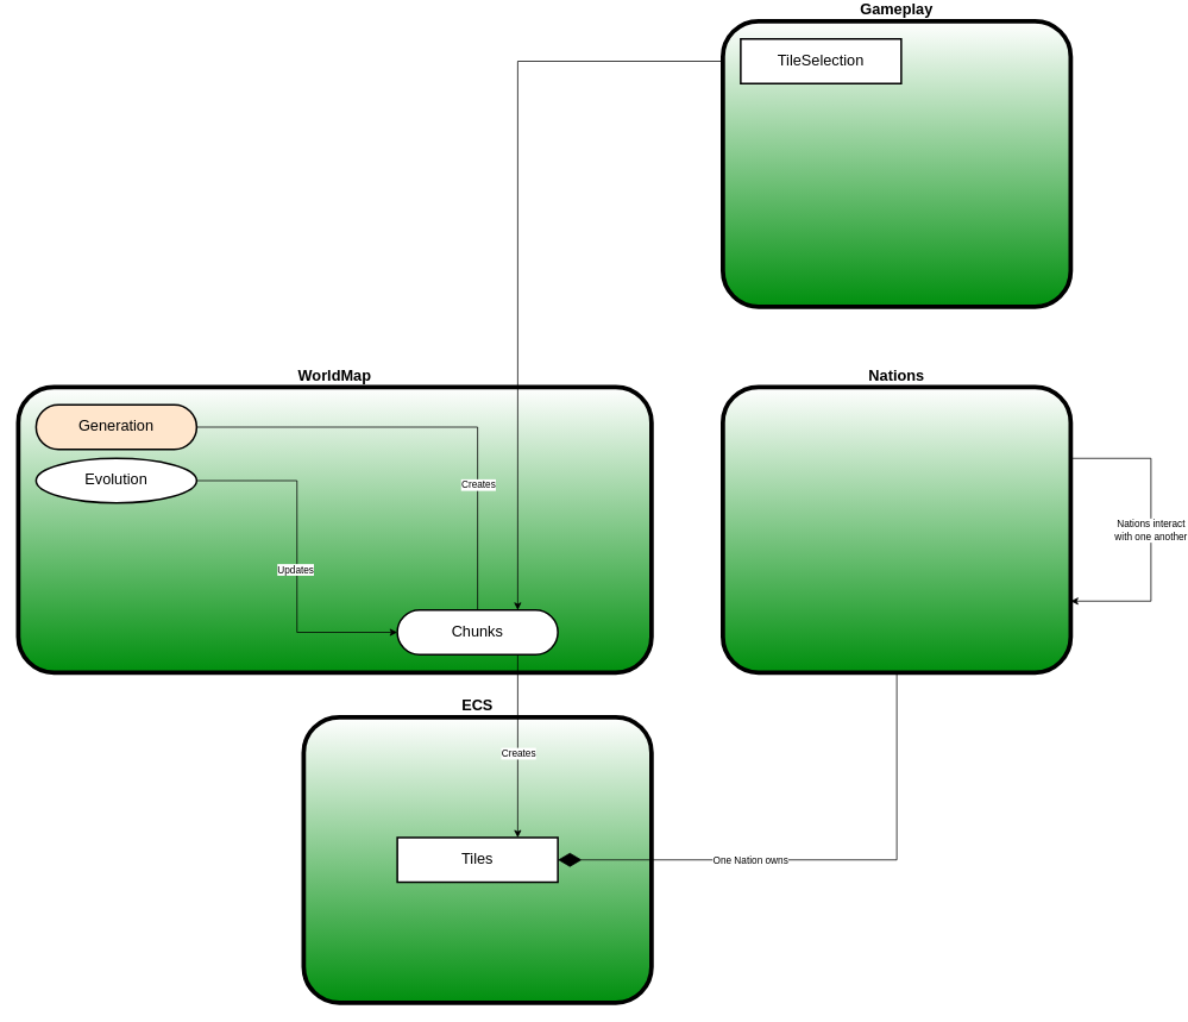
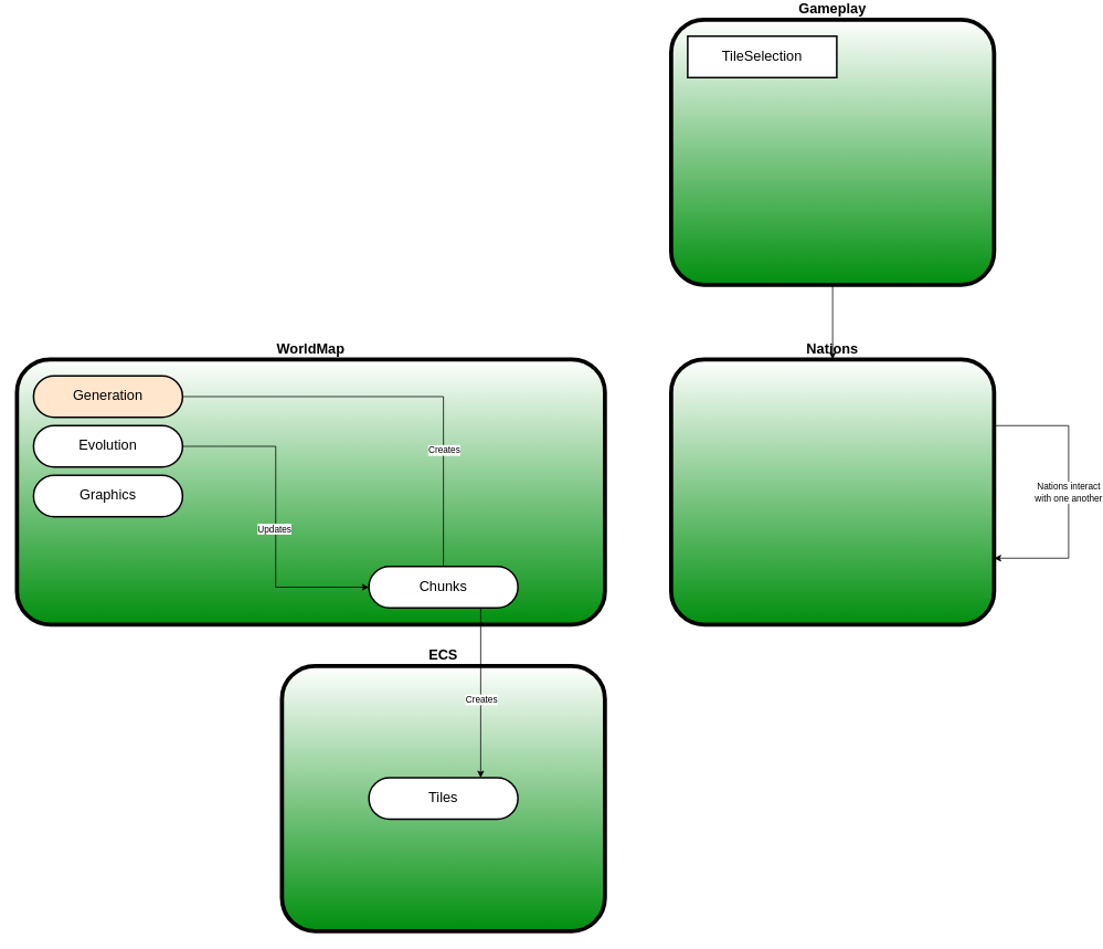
- <mxCell id="21" style="edgeStyle=orthogonalEdgeStyle;rounded=0;orthogonalLoop=1;jettySize=auto;html=1;exitX=0;exitY=0.5;exitDx=0;exitDy=0;entryX=0.75;entryY=0;entryDx=0;entryDy=0;" edge="1" parent="1" source="23" target="11"><mxGeometry relative="1" as="geometry" /></mxCell>
+ <mxCell id="21" style="edgeStyle=orthogonalEdgeStyle;rounded=0;orthogonalLoop=1;jettySize=auto;html=1;exitX=0;exitY=0.5;exitDx=0;exitDy=0;" edge="1" parent="1" source="23" target="10"><mxGeometry relative="1" as="geometry" /></mxCell>
- <mxCell id="8" value="Evolution" style="ellipse;whiteSpace=wrap;html=1;absoluteArcSize=1;arcSize=180;strokeWidth=2;labelBackgroundColor=none;labelBorderColor=none;fontSize=17;" parent="1" vertex="1"><mxGeometry x="40" y="510" width="180" height="50" as="geometry" /></mxCell>
+ <mxCell id="8" value="Evolution" style="rounded=1;whiteSpace=wrap;html=1;absoluteArcSize=1;arcSize=180;strokeWidth=2;labelBackgroundColor=none;labelBorderColor=none;fontSize=17;" parent="1" vertex="1"><mxGeometry x="40" y="510" width="180" height="50" as="geometry" /></mxCell>
+ <mxCell id="9" value="Graphics" style="rounded=1;whiteSpace=wrap;html=1;absoluteArcSize=1;arcSize=180;strokeWidth=2;labelBackgroundColor=none;labelBorderColor=none;fontSize=17;" parent="1" vertex="1"><mxGeometry x="40" y="570" width="180" height="50" as="geometry" /></mxCell>
- <mxCell id="14" value="Tiles" style="whiteSpace=wrap;html=1;absoluteArcSize=1;arcSize=180;strokeWidth=2;labelBackgroundColor=none;labelBorderColor=none;fontSize=17;rounded=0;" vertex="1" parent="12"><mxGeometry x="105" y="135" width="180" height="50" as="geometry" /></mxCell>
+ <mxCell id="14" value="Tiles" style="rounded=1;whiteSpace=wrap;html=1;absoluteArcSize=1;arcSize=180;strokeWidth=2;labelBackgroundColor=none;labelBorderColor=none;fontSize=17;" vertex="1" parent="12"><mxGeometry x="105" y="135" width="180" height="50" as="geometry" /></mxCell>
- <mxCell id="15" value="" style="endArrow=diamondThin;endFill=1;endSize=24;html=1;rounded=0;entryX=1;entryY=0.5;entryDx=0;entryDy=0;exitX=0.5;exitY=1;exitDx=0;exitDy=0;" edge="1" parent="1" source="10" target="14"><mxGeometry width="160" relative="1" as="geometry"><mxPoint x="570" y="680" as="sourcePoint" /><mxPoint x="620" y="680" as="targetPoint" /><Array as="points"><mxPoint x="1005" y="960" /></Array></mxGeometry></mxCell>
- <mxCell id="16" value="One Nation owns" style="edgeLabel;html=1;align=center;verticalAlign=middle;resizable=0;points=[];" vertex="1" connectable="0" parent="15"><mxGeometry x="0.122" y="-1" relative="1" as="geometry"><mxPoint x="-44" y="1" as="offset" /></mxGeometry></mxCell>
